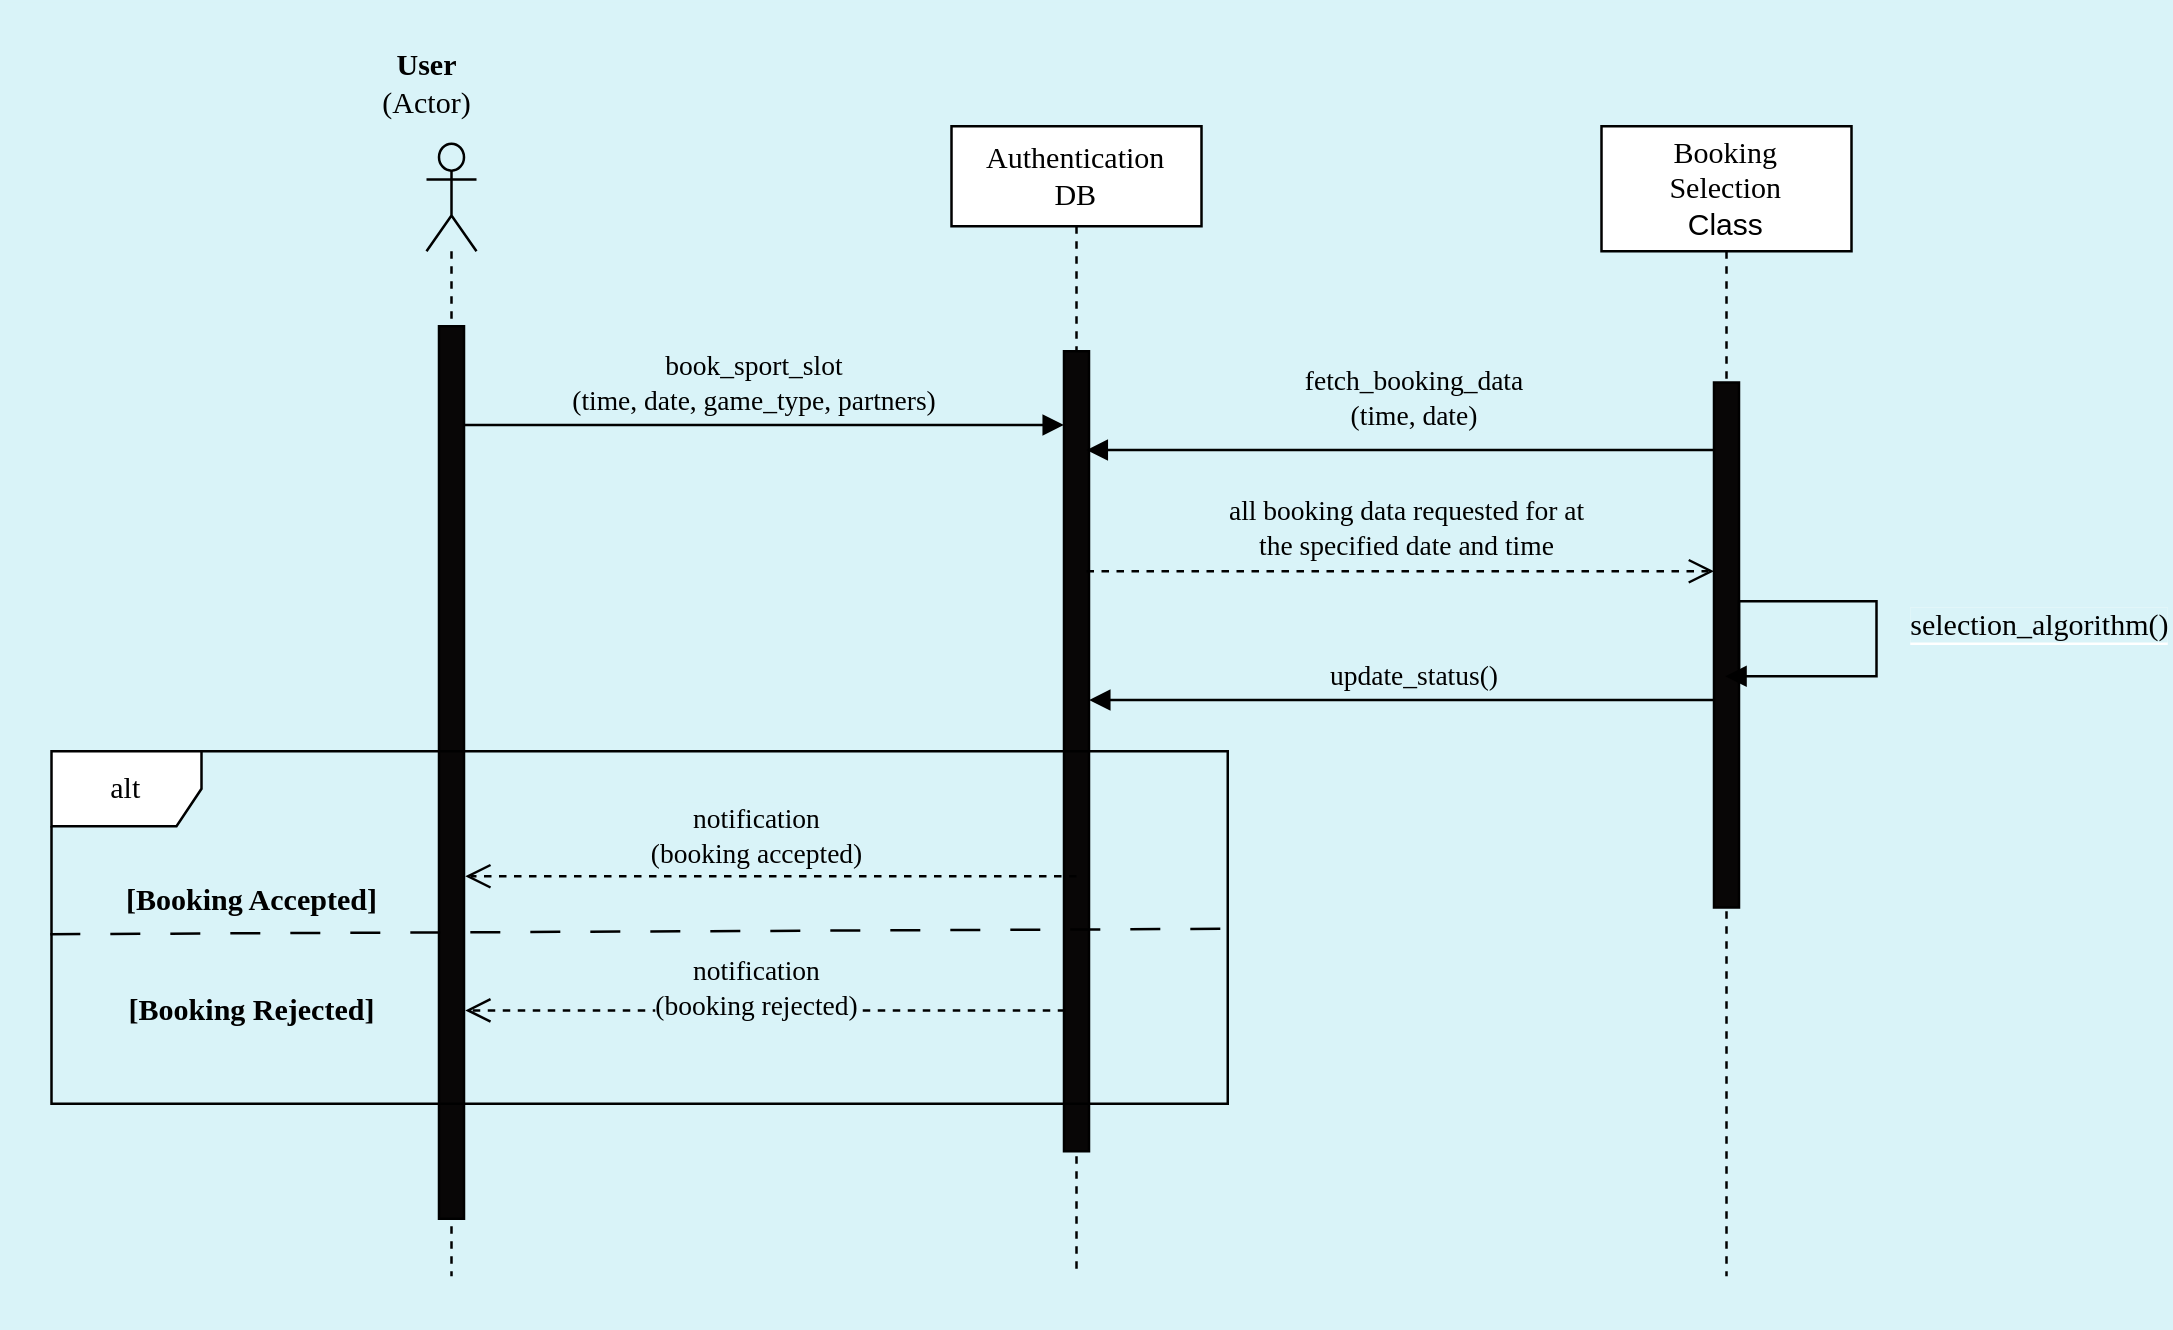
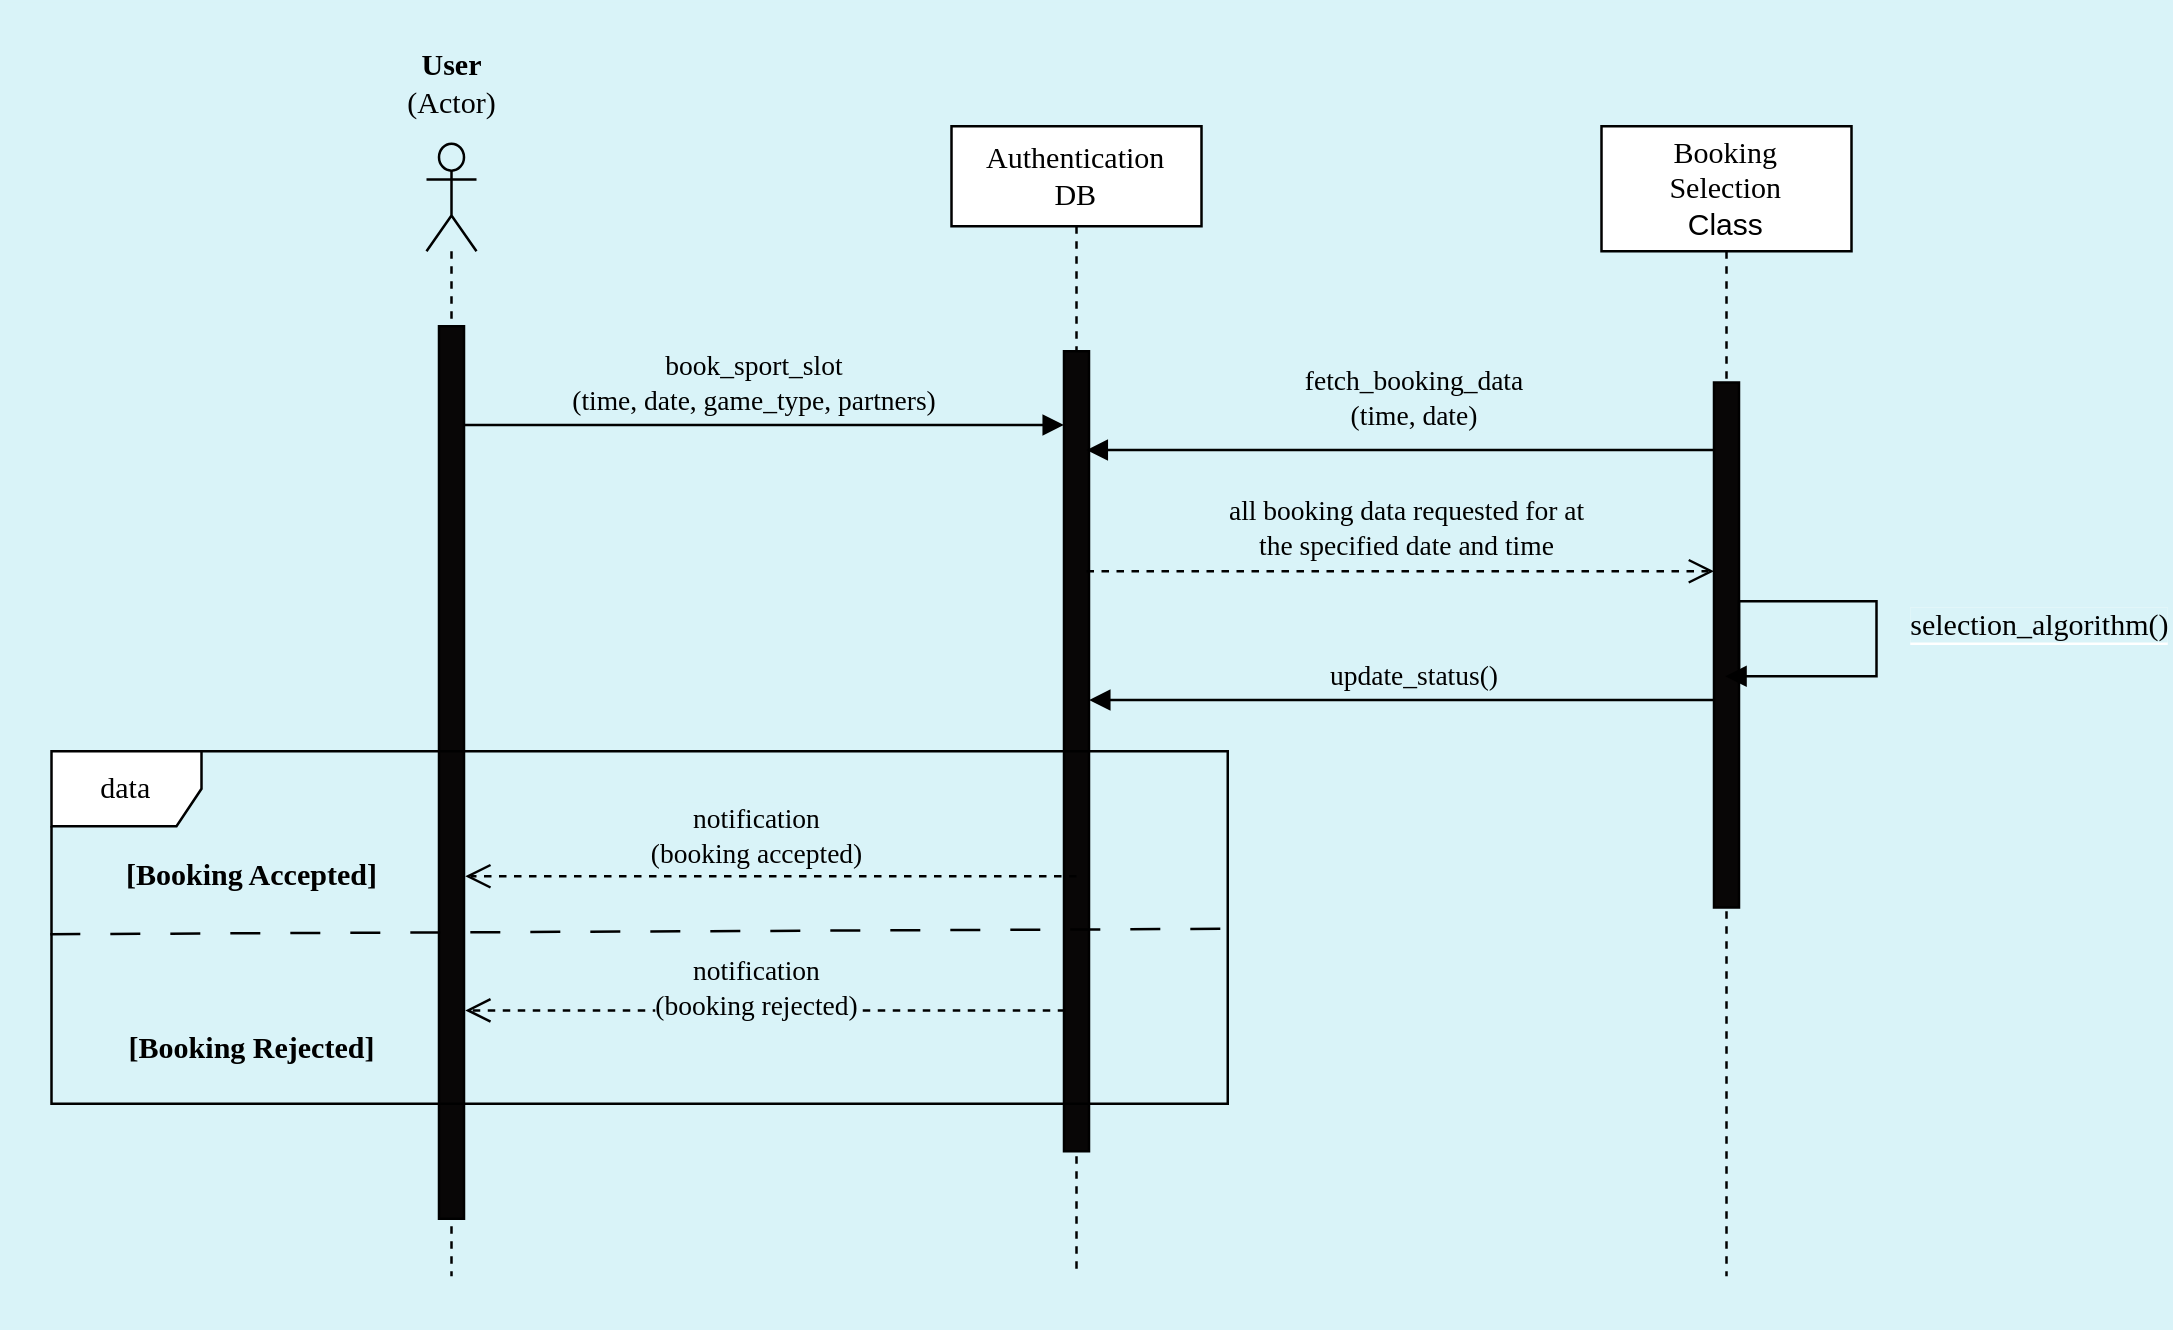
- <mxCell id="4" value="User&lt;br&gt;&lt;span style=&quot;font-weight: normal;&quot;&gt;(Actor)&lt;/span&gt;" style="text;align=center;fontStyle=1;verticalAlign=middle;spacingLeft=3;spacingRight=3;strokeColor=none;rotatable=0;points=[[0,0.5],[1,0.5]];portConstraint=eastwest;html=1;fontFamily=Poppins;fontSource=https%3A%2F%2Ffonts.googleapis.com%2Fcss%3Ffamily%3DPoppins;" parent="1" vertex="1"><mxGeometry x="130" y="20" width="80" height="26" as="geometry" /></mxCell>
+ <mxCell id="4" value="User&lt;br&gt;&lt;span style=&quot;font-weight: normal;&quot;&gt;(Actor)&lt;/span&gt;" style="text;align=center;fontStyle=1;verticalAlign=middle;spacingLeft=3;spacingRight=3;strokeColor=none;rotatable=0;points=[[0,0.5],[1,0.5]];portConstraint=eastwest;html=1;fontFamily=Poppins;fontSource=https%3A%2F%2Ffonts.googleapis.com%2Fcss%3Ffamily%3DPoppins;" parent="1" vertex="1"><mxGeometry x="140" y="20" width="80" height="26" as="geometry" /></mxCell>
- <mxCell id="18" value="&lt;font data-font-src=&quot;https://fonts.googleapis.com/css?family=Poppins&quot; face=&quot;Poppins&quot;&gt;alt&lt;/font&gt;" style="shape=umlFrame;whiteSpace=wrap;html=1;pointerEvents=0;" parent="1" vertex="1"><mxGeometry y="300" width="470.5" height="141" as="geometry" x="20" /></mxCell>
+ <mxCell id="18" value="&lt;font data-font-src=&quot;https://fonts.googleapis.com/css?family=Poppins&quot; face=&quot;Poppins&quot;&gt;data&lt;/font&gt;" style="shape=umlFrame;whiteSpace=wrap;html=1;pointerEvents=0;" parent="1" vertex="1"><mxGeometry y="300" width="470.5" height="141" as="geometry" x="20" /></mxCell>
- <mxCell id="24" value="[Booking Accepted]" style="text;align=center;fontStyle=1;verticalAlign=middle;spacingLeft=3;spacingRight=3;strokeColor=none;rotatable=0;points=[[0,0.5],[1,0.5]];portConstraint=eastwest;html=1;fontFamily=Poppins;fontSource=https%3A%2F%2Ffonts.googleapis.com%2Fcss%3Ffamily%3DPoppins;" parent="1" vertex="1"><mxGeometry x="60" y="347" width="80" height="26" as="geometry" /></mxCell>
+ <mxCell id="24" value="[Booking Accepted]" style="text;align=center;fontStyle=1;verticalAlign=middle;spacingLeft=3;spacingRight=3;strokeColor=none;rotatable=0;points=[[0,0.5],[1,0.5]];portConstraint=eastwest;html=1;fontFamily=Poppins;fontSource=https%3A%2F%2Ffonts.googleapis.com%2Fcss%3Ffamily%3DPoppins;" parent="1" vertex="1"><mxGeometry x="60" y="337" width="80" height="26" as="geometry" /></mxCell>
- <mxCell id="25" value="[Booking Rejected]" style="text;align=center;fontStyle=1;verticalAlign=middle;spacingLeft=3;spacingRight=3;strokeColor=none;rotatable=0;points=[[0,0.5],[1,0.5]];portConstraint=eastwest;html=1;fontFamily=Poppins;fontSource=https%3A%2F%2Ffonts.googleapis.com%2Fcss%3Ffamily%3DPoppins;" parent="1" vertex="1"><mxGeometry x="60" y="391" width="80" height="26" as="geometry" /></mxCell>
+ <mxCell id="25" value="[Booking Rejected]" style="text;align=center;fontStyle=1;verticalAlign=middle;spacingLeft=3;spacingRight=3;strokeColor=none;rotatable=0;points=[[0,0.5],[1,0.5]];portConstraint=eastwest;html=1;fontFamily=Poppins;fontSource=https%3A%2F%2Ffonts.googleapis.com%2Fcss%3Ffamily%3DPoppins;" parent="1" vertex="1"><mxGeometry x="60" y="406" width="80" height="26" as="geometry" /></mxCell>
